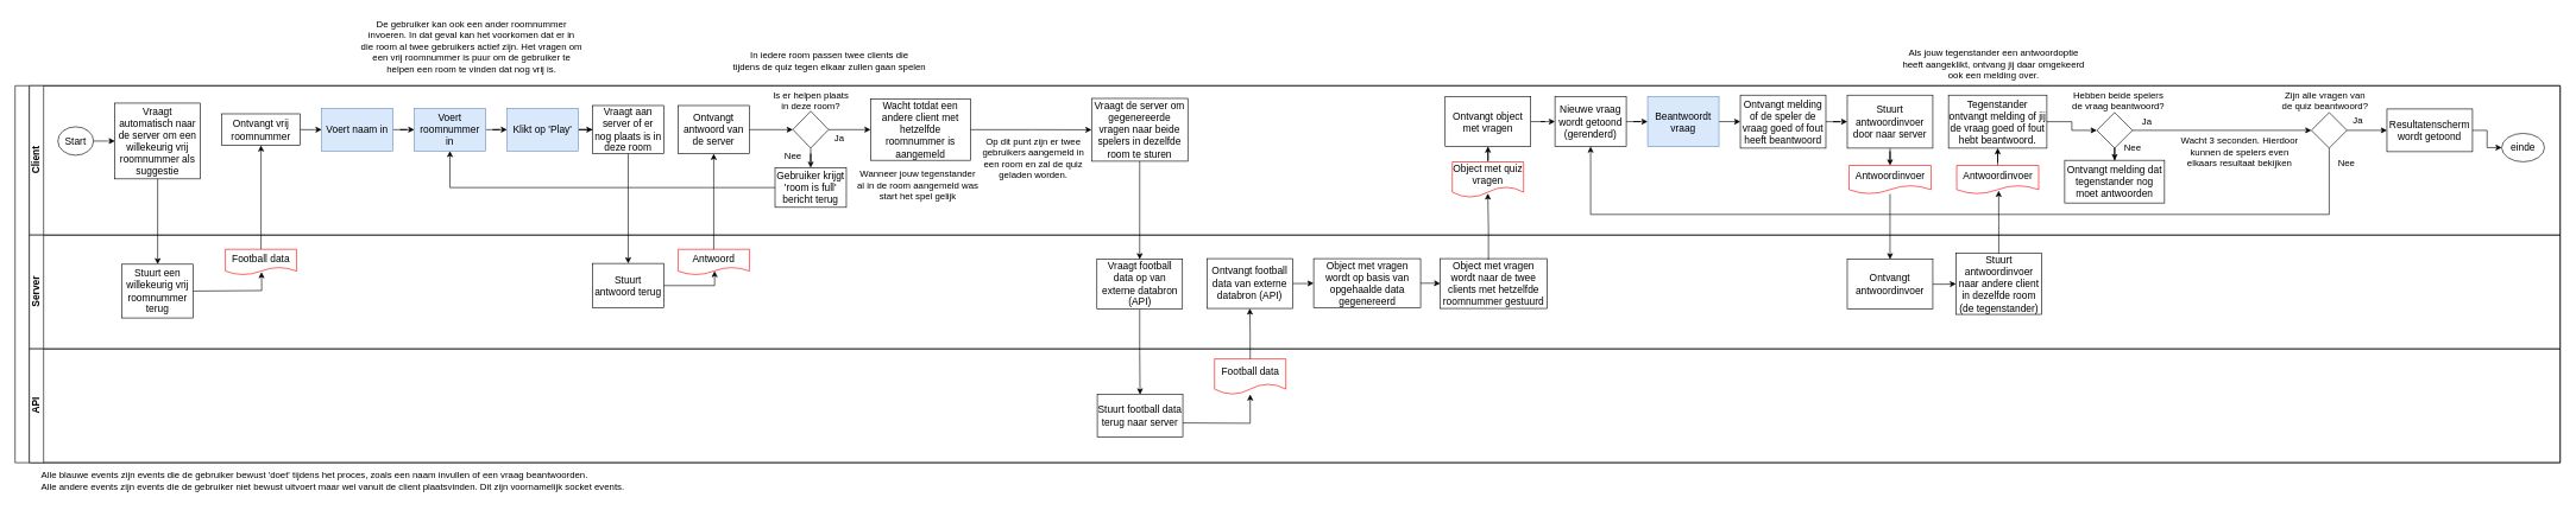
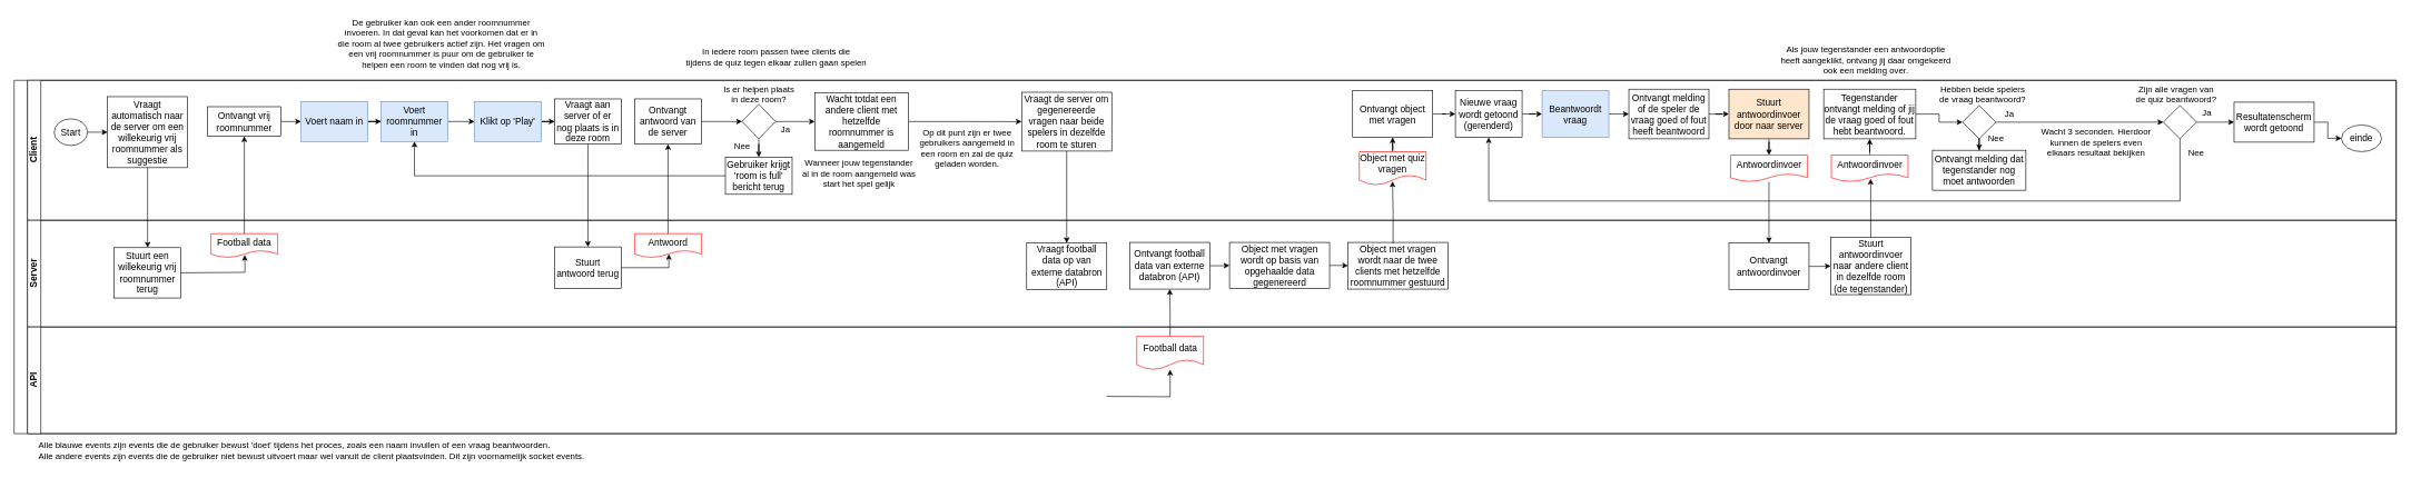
- <mxCell id="50" value="Stuurt antwoordinvoer door naar server" style="rounded=0;whiteSpace=wrap;html=1;fontFamily=Helvetica;fontSize=14;fontColor=#000000;align=center;" parent="6" vertex="1"><mxGeometry x="2550" y="13.26" width="120" height="74.5" as="geometry" /></mxCell>
+ <mxCell id="50" value="Stuurt antwoordinvoer door naar server" style="rounded=0;whiteSpace=wrap;html=1;fontFamily=Helvetica;fontSize=14;fontColor=#000000;align=center;fillColor=#ffe6cc;" parent="6" vertex="1"><mxGeometry x="2550" y="13.26" width="120" height="74.5" as="geometry" /></mxCell>
- <mxCell id="21" value="Voert roomnummer in" style="rounded=0;whiteSpace=wrap;html=1;fontFamily=Helvetica;fontSize=14;align=center;fillColor=#dae8fc;strokeColor=#6c8ebf;" parent="6" vertex="1"><mxGeometry x="540" y="31.76" width="100" height="60" as="geometry" /></mxCell>
+ <mxCell id="21" value="Voert roomnummer in" style="rounded=0;whiteSpace=wrap;html=1;fontFamily=Helvetica;fontSize=14;align=center;fillColor=#dae8fc;strokeColor=#6c8ebf;" parent="6" vertex="1"><mxGeometry x="530" y="31.76" width="100" height="60" as="geometry" /></mxCell>
- <mxCell id="5" style="edgeStyle=orthogonalEdgeStyle;rounded=0;orthogonalLoop=1;jettySize=auto;html=1;entryX=0.5;entryY=0;entryDx=0;entryDy=0;" parent="2" source="69" target="86" edge="1"><mxGeometry relative="1" as="geometry"><mxPoint x="1578" y="430" as="targetPoint" /></mxGeometry></mxCell>
- <mxCell id="86" value="Stuurt football data terug naar server" style="rounded=0;whiteSpace=wrap;html=1;fontFamily=Helvetica;fontSize=14;fontColor=#000000;align=center;" parent="84" vertex="1"><mxGeometry x="1498" y="64.08" width="120" height="60" as="geometry" /></mxCell>
